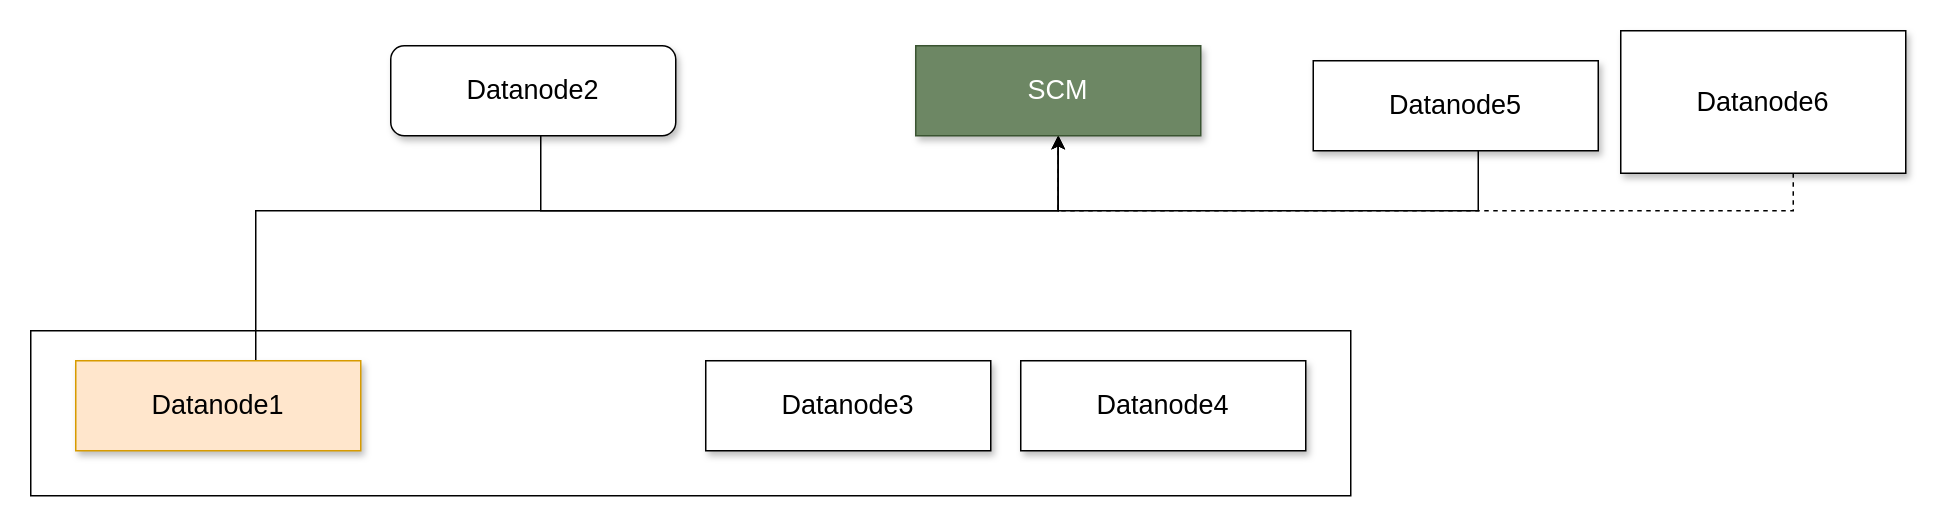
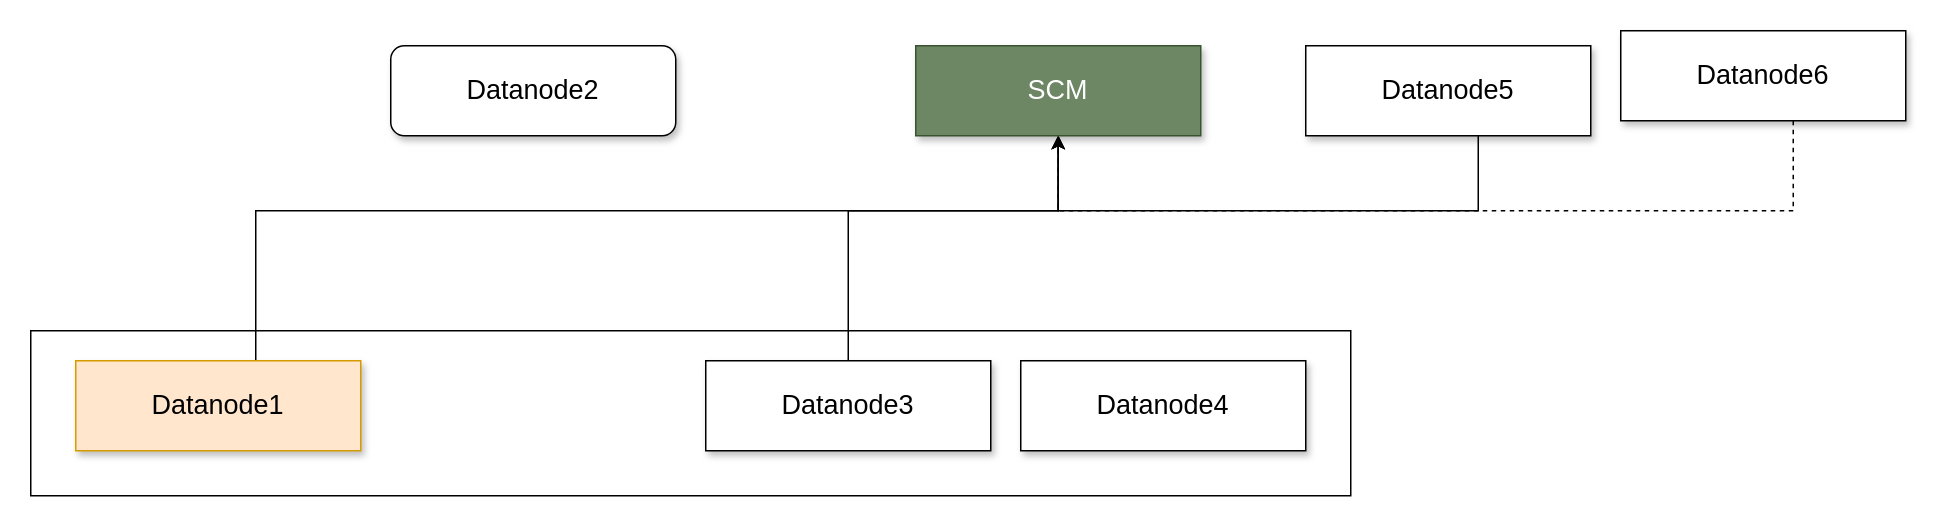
- <mxCell id="11" value="Datanode6" style="rounded=0;whiteSpace=wrap;html=1;shadow=1;fontSize=18;" vertex="1" parent="1"><mxGeometry x="1080" y="20" width="190" height="95" as="geometry" /></mxCell>
+ <mxCell id="11" value="Datanode6" style="rounded=0;whiteSpace=wrap;html=1;shadow=1;fontSize=18;" vertex="1" parent="1"><mxGeometry x="1080" width="190" height="60" as="geometry" y="20" /></mxCell>
- <mxCell id="13" value="Datanode5" style="rounded=0;whiteSpace=wrap;html=1;shadow=1;fontSize=18;" vertex="1" parent="1"><mxGeometry x="875" y="40" width="190" height="60" as="geometry" /></mxCell>
+ <mxCell id="13" value="Datanode5" style="rounded=0;whiteSpace=wrap;html=1;shadow=1;fontSize=18;" vertex="1" parent="1"><mxGeometry x="870" y="30" width="190" height="60" as="geometry" /></mxCell>
- <mxCell id="5" style="edgeStyle=orthogonalEdgeStyle;rounded=0;orthogonalLoop=1;jettySize=auto;html=1;entryX=0.5;entryY=1;entryDx=0;entryDy=0;fontSize=18;" edge="1" parent="1" source="6" target="14"><mxGeometry relative="1" as="geometry"><Array as="points"><mxPoint x="360" y="140" /><mxPoint x="705" y="140" /></Array></mxGeometry></mxCell>
+ <mxCell id="7" style="edgeStyle=orthogonalEdgeStyle;rounded=0;orthogonalLoop=1;jettySize=auto;html=1;fontSize=18;" edge="1" parent="1" source="8" target="14"><mxGeometry relative="1" as="geometry"><Array as="points"><mxPoint x="565" y="140" /><mxPoint x="705" y="140" /></Array></mxGeometry></mxCell>
